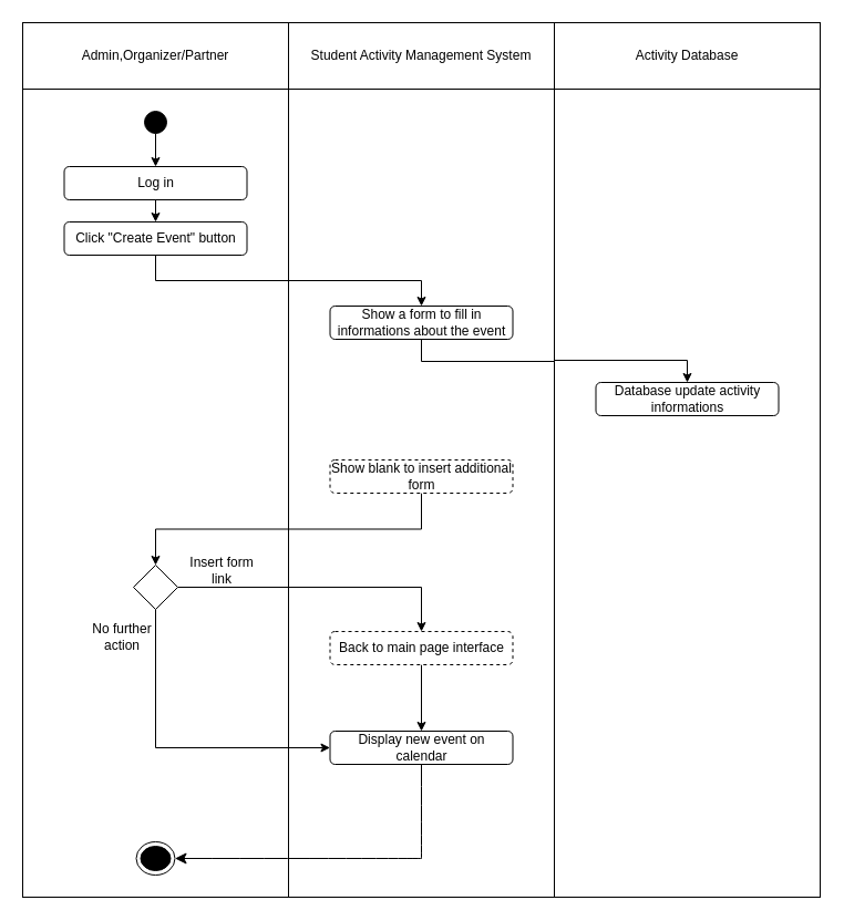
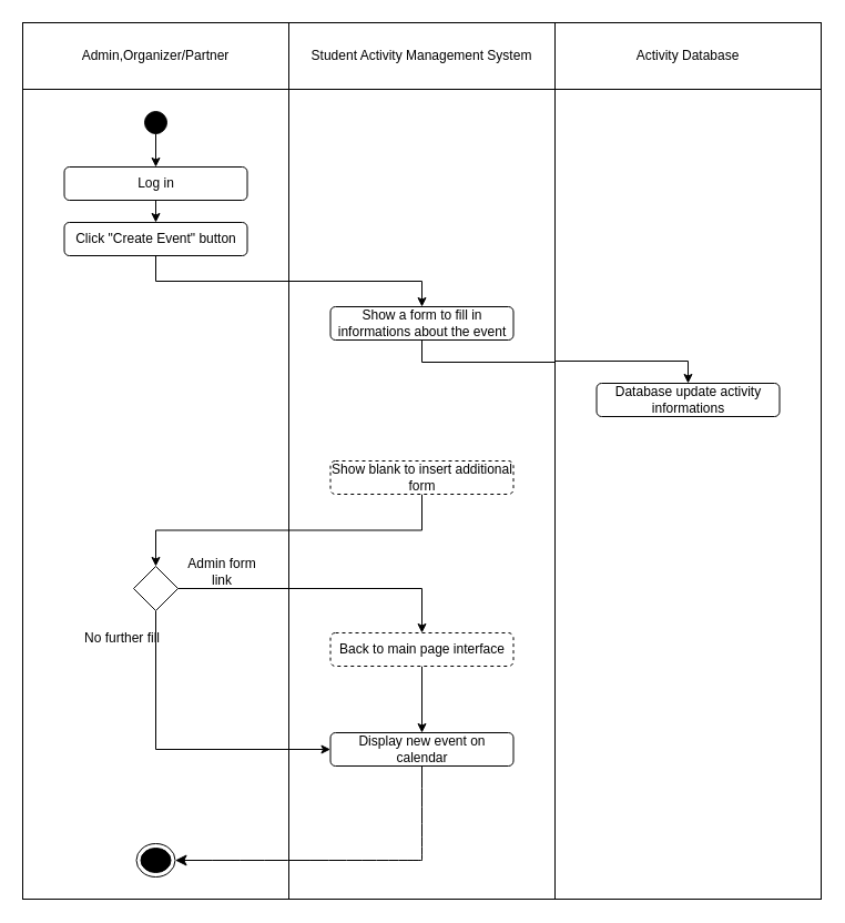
- <mxCell id="25" value="Insert form link" style="text;html=1;strokeColor=none;fillColor=none;align=center;verticalAlign=middle;whiteSpace=wrap;rounded=0;" parent="1" vertex="1"><mxGeometry x="160" y="500" width="80" height="30" as="geometry" /></mxCell>
+ <mxCell id="25" value="Admin form link" style="text;html=1;strokeColor=none;fillColor=none;align=center;verticalAlign=middle;whiteSpace=wrap;rounded=0;" parent="1" vertex="1"><mxGeometry x="160" y="500" width="80" height="30" as="geometry" /></mxCell>
- <mxCell id="26" value="No further action" style="text;html=1;strokeColor=none;fillColor=none;align=center;verticalAlign=middle;whiteSpace=wrap;rounded=0;" parent="1" vertex="1"><mxGeometry x="70" y="560" width="80" height="30" as="geometry" /></mxCell>
+ <mxCell id="26" value="No further fill" style="text;html=1;strokeColor=none;fillColor=none;align=center;verticalAlign=middle;whiteSpace=wrap;rounded=0;" parent="1" vertex="1"><mxGeometry x="70" y="560" width="80" height="30" as="geometry" /></mxCell>
